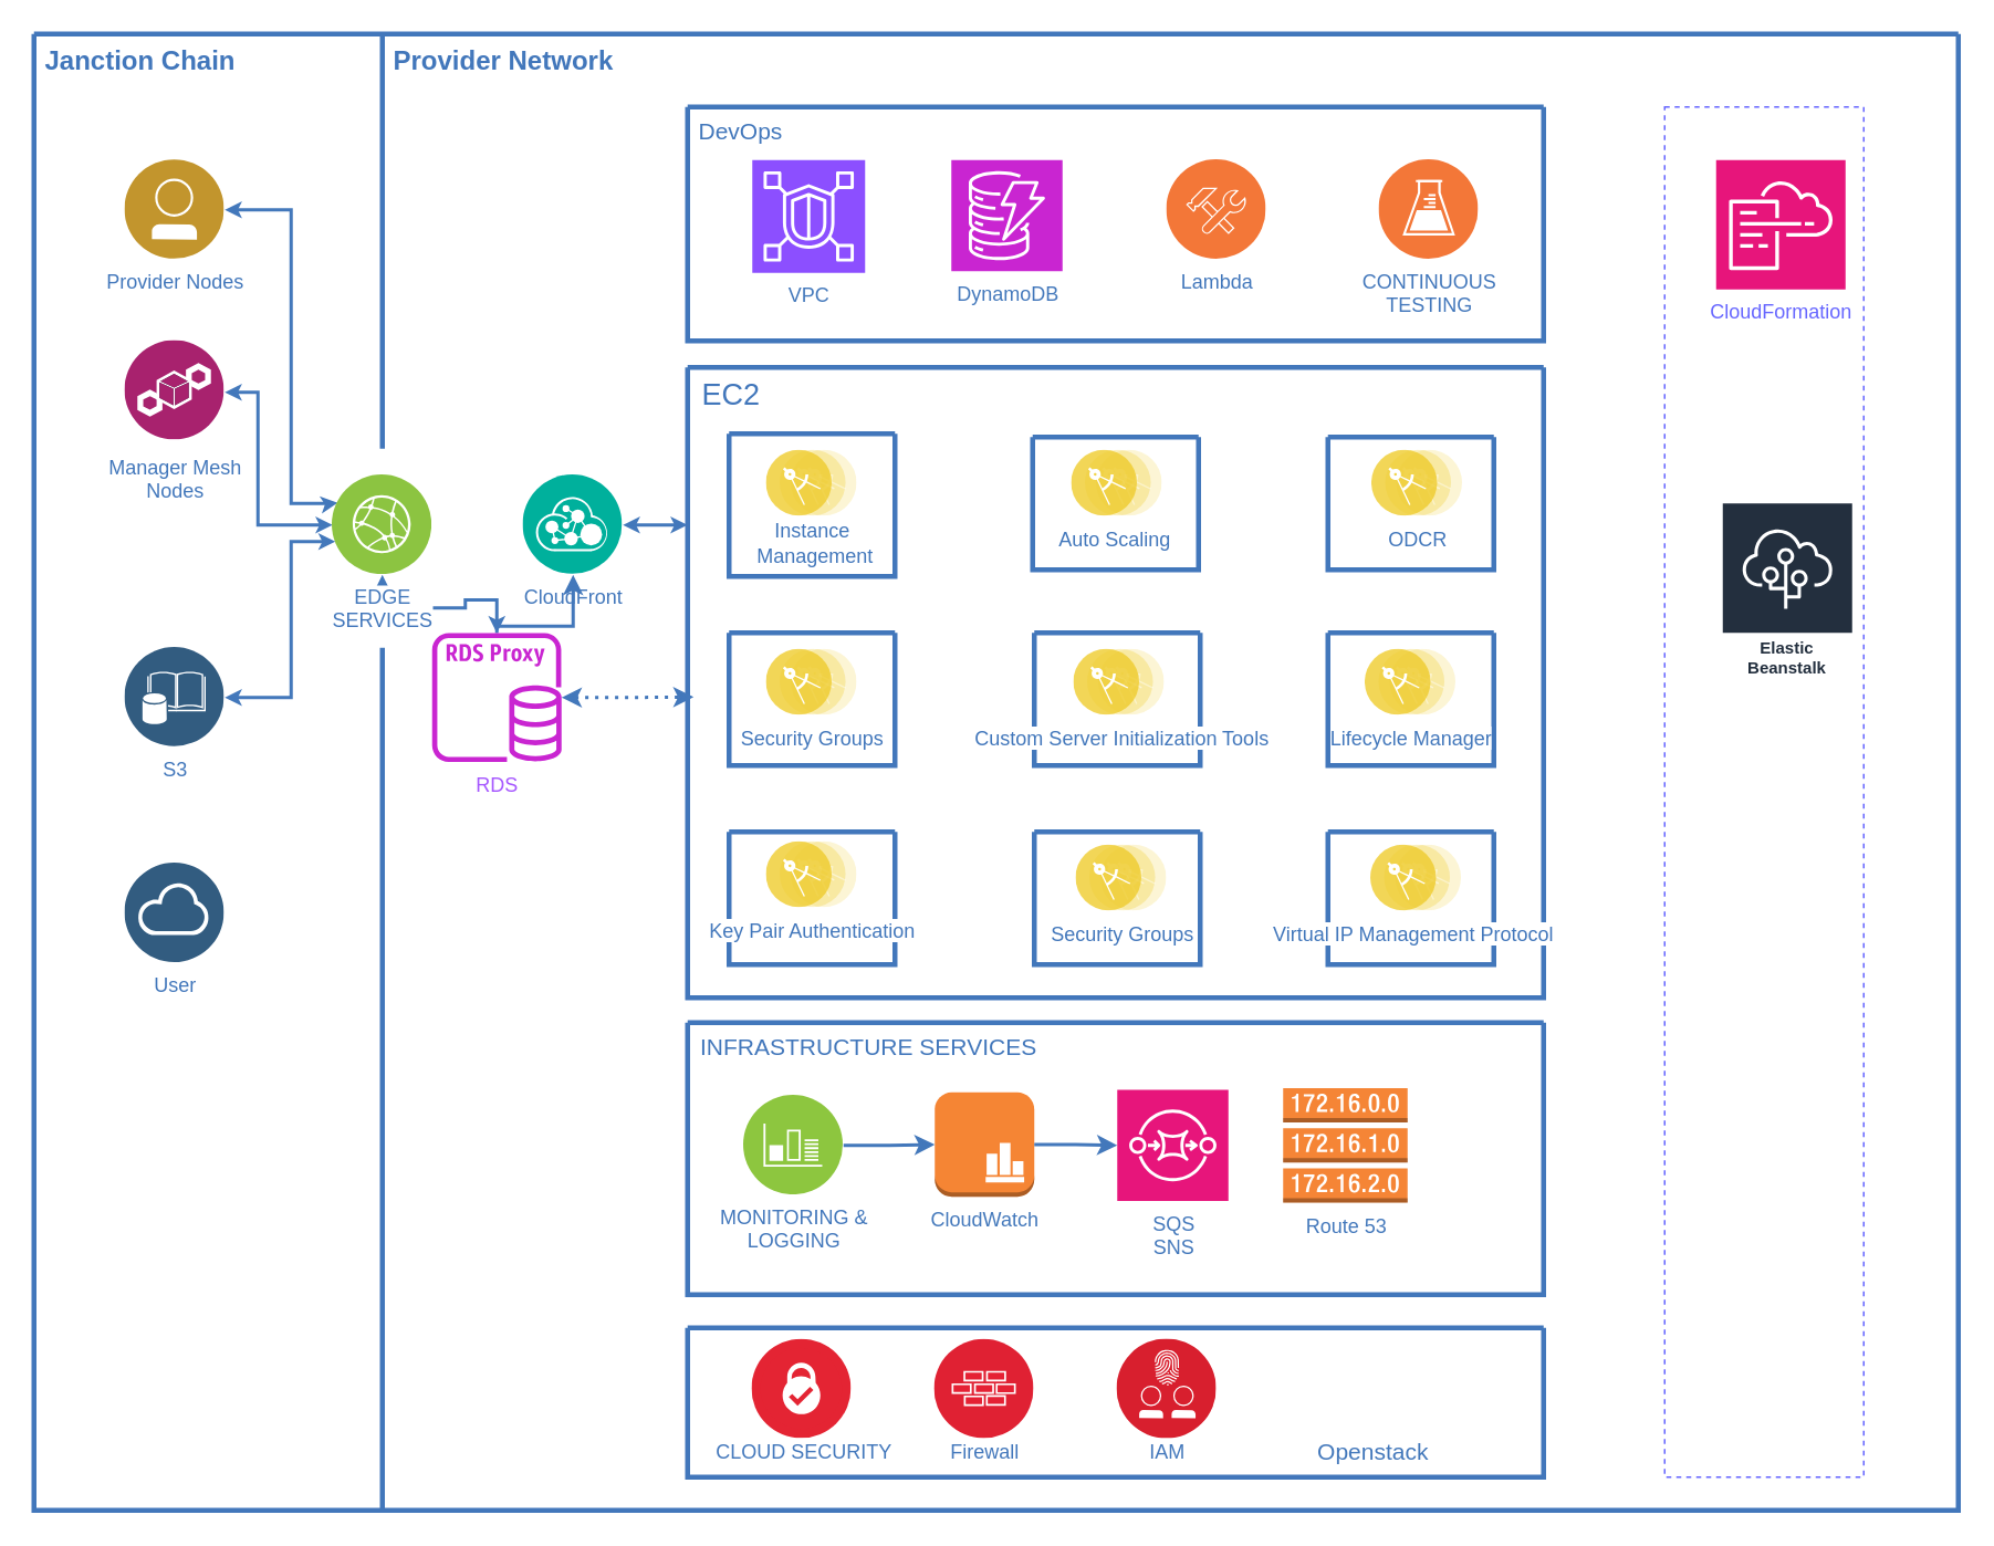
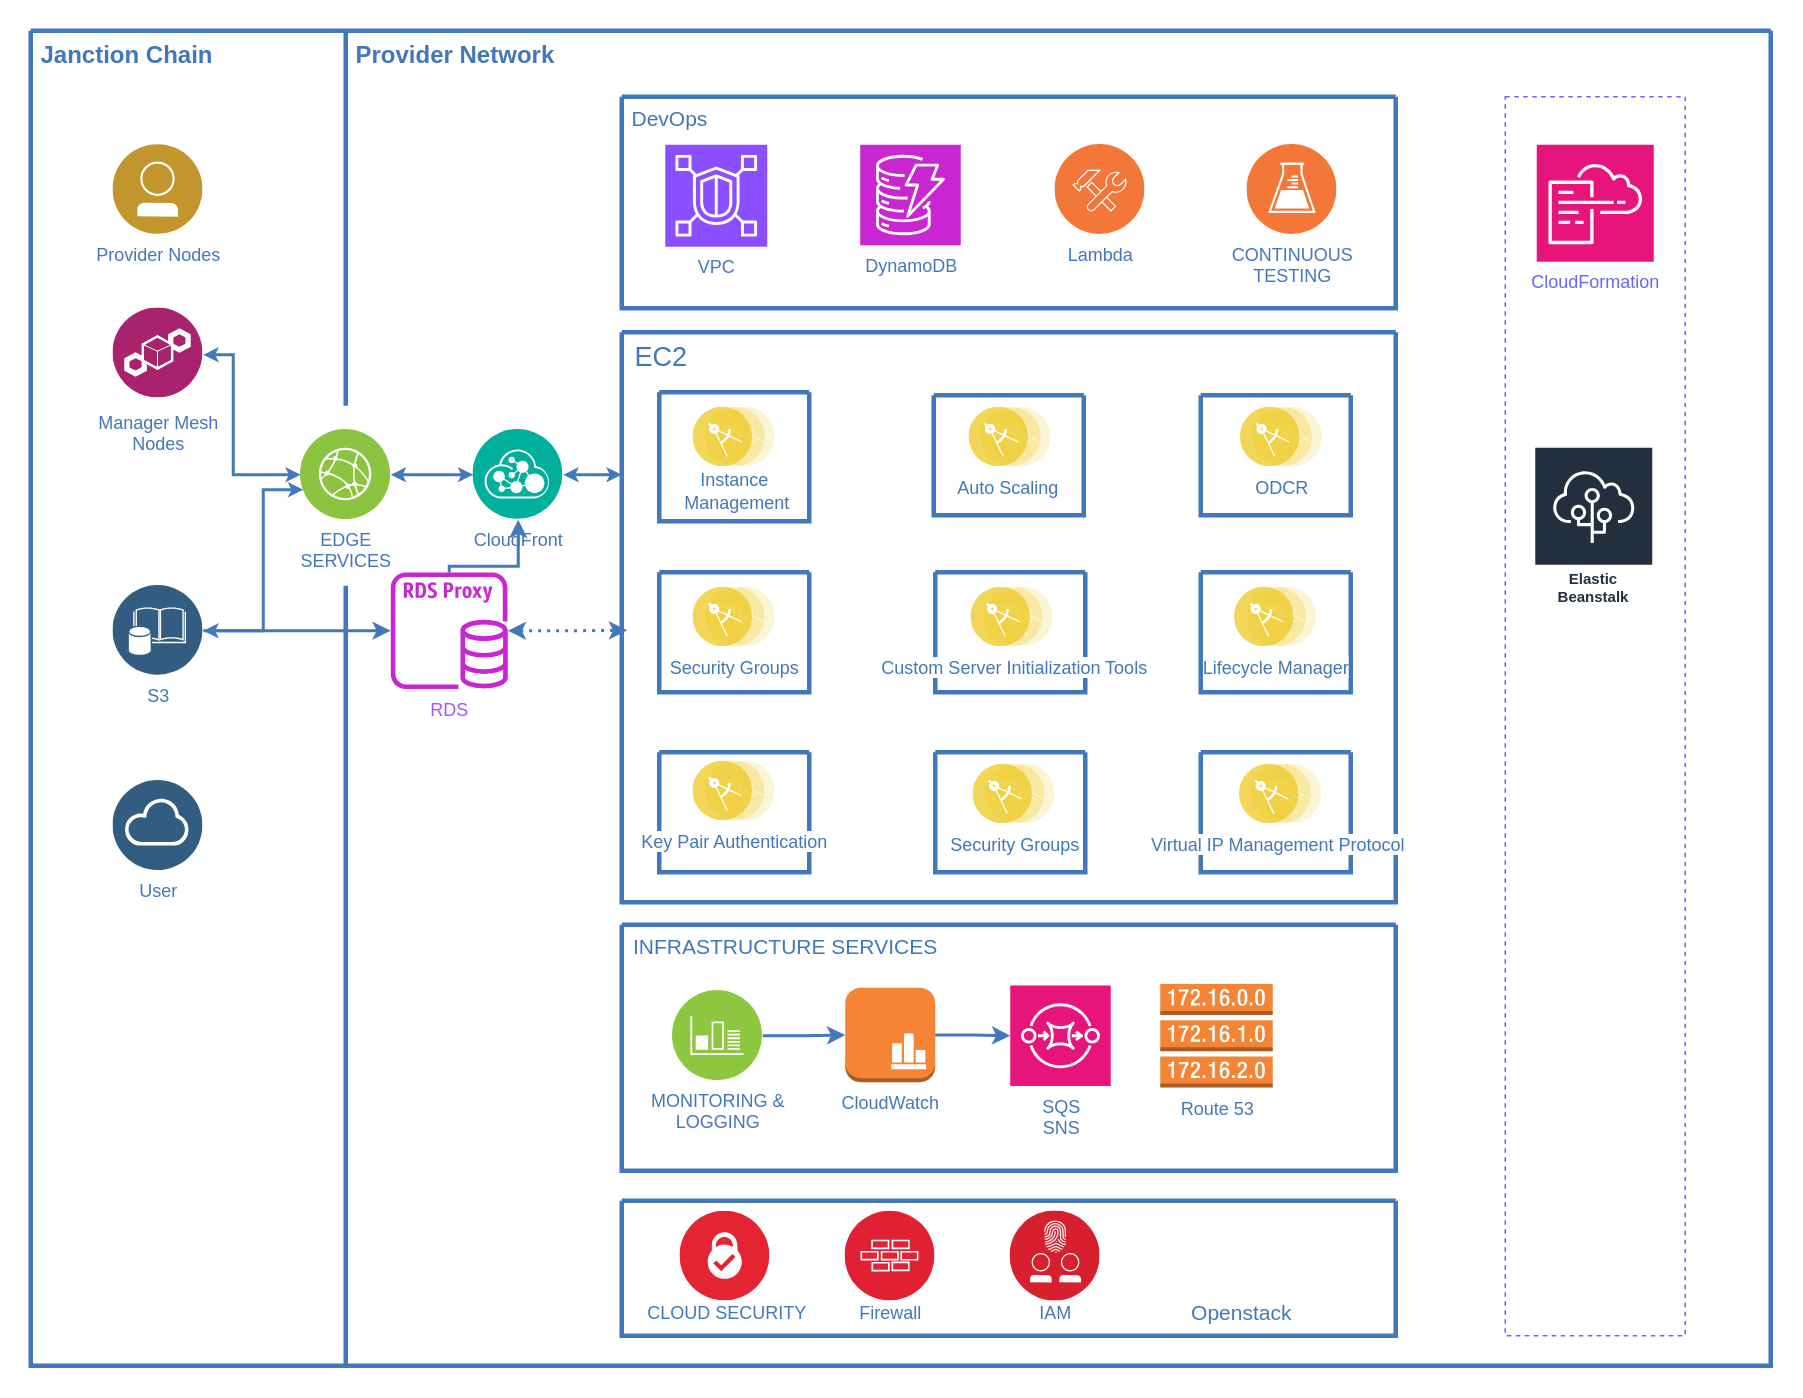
- <mxCell id="28" value="&lt;font style=&quot;color: rgb(67, 120, 187);&quot;&gt;VPC&lt;/font&gt;" style="sketch=0;points=[[0,0,0],[0.25,0,0],[0.5,0,0],[0.75,0,0],[1,0,0],[0,1,0],[0.25,1,0],[0.5,1,0],[0.75,1,0],[1,1,0],[0,0.25,0],[0,0.5,0],[0,0.75,0],[1,0.25,0],[1,0.5,0],[1,0.75,0]];outlineConnect=0;fontColor=#232F3E;fillColor=#8C4FFF;strokeColor=#ffffff;dashed=0;verticalLabelPosition=bottom;verticalAlign=top;align=center;html=1;fontSize=12;fontStyle=0;aspect=fixed;shape=mxgraph.aws4.resourceIcon;resIcon=mxgraph.aws4.vpc_lattice;" parent="24" vertex="1"><mxGeometry x="39" y="32" width="68" height="68" as="geometry" /></mxCell>
+ <mxCell id="28" value="&lt;font style=&quot;color: rgb(67, 120, 187);&quot;&gt;VPC&lt;/font&gt;" style="sketch=0;points=[[0,0,0],[0.25,0,0],[0.5,0,0],[0.75,0,0],[1,0,0],[0,1,0],[0.25,1,0],[0.5,1,0],[0.75,1,0],[1,1,0],[0,0.25,0],[0,0.5,0],[0,0.75,0],[1,0.25,0],[1,0.5,0],[1,0.75,0]];outlineConnect=0;fontColor=#232F3E;fillColor=#8C4FFF;strokeColor=#ffffff;dashed=0;verticalLabelPosition=bottom;verticalAlign=top;align=center;html=1;fontSize=12;fontStyle=0;aspect=fixed;shape=mxgraph.aws4.resourceIcon;resIcon=mxgraph.aws4.vpc_lattice;" parent="24" vertex="1"><mxGeometry x="29" y="32" width="68" height="68" as="geometry" /></mxCell>
- <mxCell id="67" value="&lt;font style=&quot;color: rgb(102, 102, 255);&quot;&gt;CloudFormation&lt;/font&gt;" style="sketch=0;points=[[0,0,0],[0.25,0,0],[0.5,0,0],[0.75,0,0],[1,0,0],[0,1,0],[0.25,1,0],[0.5,1,0],[0.75,1,0],[1,1,0],[0,0.25,0],[0,0.5,0],[0,0.75,0],[1,0.25,0],[1,0.5,0],[1,0.75,0]];points=[[0,0,0],[0.25,0,0],[0.5,0,0],[0.75,0,0],[1,0,0],[0,1,0],[0.25,1,0],[0.5,1,0],[0.75,1,0],[1,1,0],[0,0.25,0],[0,0.5,0],[0,0.75,0],[1,0.25,0],[1,0.5,0],[1,0.75,0]];outlineConnect=0;fontColor=#232F3E;fillColor=#E7157B;strokeColor=#ffffff;dashed=0;verticalLabelPosition=bottom;verticalAlign=top;align=center;html=1;fontSize=12;fontStyle=0;aspect=fixed;shape=mxgraph.aws4.resourceIcon;resIcon=mxgraph.aws4.cloudformation;" parent="2" vertex="1"><mxGeometry x="1014" y="76" width="78" height="78" as="geometry" /></mxCell>
+ <mxCell id="67" value="&lt;font style=&quot;color: rgb(102, 102, 255);&quot;&gt;CloudFormation&lt;/font&gt;" style="sketch=0;points=[[0,0,0],[0.25,0,0],[0.5,0,0],[0.75,0,0],[1,0,0],[0,1,0],[0.25,1,0],[0.5,1,0],[0.75,1,0],[1,1,0],[0,0.25,0],[0,0.5,0],[0,0.75,0],[1,0.25,0],[1,0.5,0],[1,0.75,0]];points=[[0,0,0],[0.25,0,0],[0.5,0,0],[0.75,0,0],[1,0,0],[0,1,0],[0.25,1,0],[0.5,1,0],[0.75,1,0],[1,1,0],[0,0.25,0],[0,0.5,0],[0,0.75,0],[1,0.25,0],[1,0.5,0],[1,0.75,0]];outlineConnect=0;fontColor=#232F3E;fillColor=#E7157B;strokeColor=#ffffff;dashed=0;verticalLabelPosition=bottom;verticalAlign=top;align=center;html=1;fontSize=12;fontStyle=0;aspect=fixed;shape=mxgraph.aws4.resourceIcon;resIcon=mxgraph.aws4.cloudformation;" parent="2" vertex="1"><mxGeometry x="1004" y="76" width="78" height="78" as="geometry" /></mxCell>
- <mxCell id="16" style="edgeStyle=orthogonalEdgeStyle;rounded=0;comic=0;html=1;exitX=1;exitY=0.5;entryX=0;entryY=0.25;startArrow=classic;startFill=1;endArrow=classic;endFill=1;jettySize=auto;orthogonalLoop=1;strokeColor=#4378BB;strokeWidth=2;fontFamily=Helvetica;fontSize=19;fontColor=#CC99FF;endSize=4;startSize=4;" parent="2" source="17" target="21" edge="1"><mxGeometry relative="1" as="geometry"><Array as="points"><mxPoint x="155" y="106" /><mxPoint x="155" y="283" /><mxPoint x="180" y="283" /></Array></mxGeometry></mxCell>
- <mxCell id="68" value="Elastic Beanstalk" style="sketch=0;outlineConnect=0;fontColor=#232F3E;gradientColor=none;strokeColor=#ffffff;fillColor=#232F3E;dashed=0;verticalLabelPosition=middle;verticalAlign=bottom;align=center;html=1;whiteSpace=wrap;fontSize=10;fontStyle=1;spacing=3;shape=mxgraph.aws4.productIcon;prIcon=mxgraph.aws4.elastic_beanstalk;" parent="2" vertex="1"><mxGeometry x="1017" y="282" width="80" height="110" as="geometry" /></mxCell>
+ <mxCell id="68" value="Elastic Beanstalk" style="sketch=0;outlineConnect=0;fontColor=#232F3E;gradientColor=none;strokeColor=#ffffff;fillColor=#232F3E;dashed=0;verticalLabelPosition=middle;verticalAlign=bottom;align=center;html=1;whiteSpace=wrap;fontSize=10;fontStyle=1;spacing=3;shape=mxgraph.aws4.productIcon;prIcon=mxgraph.aws4.elastic_beanstalk;" parent="2" vertex="1"><mxGeometry x="1002" y="277" width="80" height="110" as="geometry" /></mxCell>
- <mxCell id="20" style="edgeStyle=orthogonalEdgeStyle;rounded=0;html=1;labelBackgroundColor=#ffffff;startArrow=classic;startFill=1;startSize=4;endArrow=classic;endFill=1;endSize=4;jettySize=auto;orthogonalLoop=1;strokeColor=#4378BB;strokeWidth=2;fontSize=19;fontColor=#CC99FF;" parent="2" source="21" target="64" edge="1"><mxGeometry relative="1" as="geometry" /></mxCell>
+ <mxCell id="20" style="edgeStyle=orthogonalEdgeStyle;rounded=0;html=1;labelBackgroundColor=#ffffff;startArrow=classic;startFill=1;startSize=4;endArrow=classic;endFill=1;endSize=4;jettySize=auto;orthogonalLoop=1;strokeColor=#4378BB;strokeWidth=2;fontSize=19;fontColor=#CC99FF;" parent="2" source="21" target="23" edge="1"><mxGeometry relative="1" as="geometry" /></mxCell>
+ <mxCell id="59" style="edgeStyle=orthogonalEdgeStyle;rounded=0;orthogonalLoop=1;jettySize=auto;html=1;strokeColor=#4378BB;strokeWidth=2;" parent="2" source="60" target="64" edge="1"><mxGeometry relative="1" as="geometry" /></mxCell>
